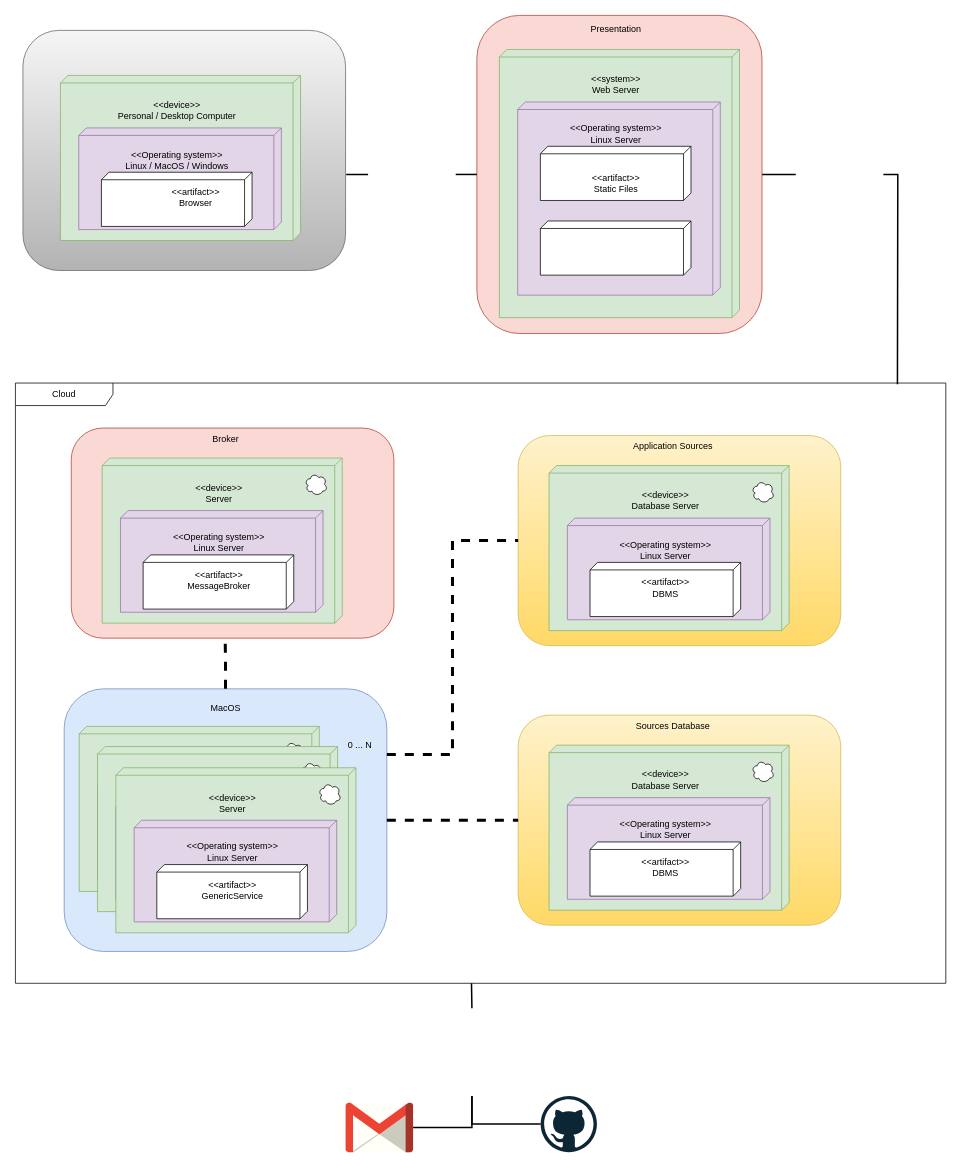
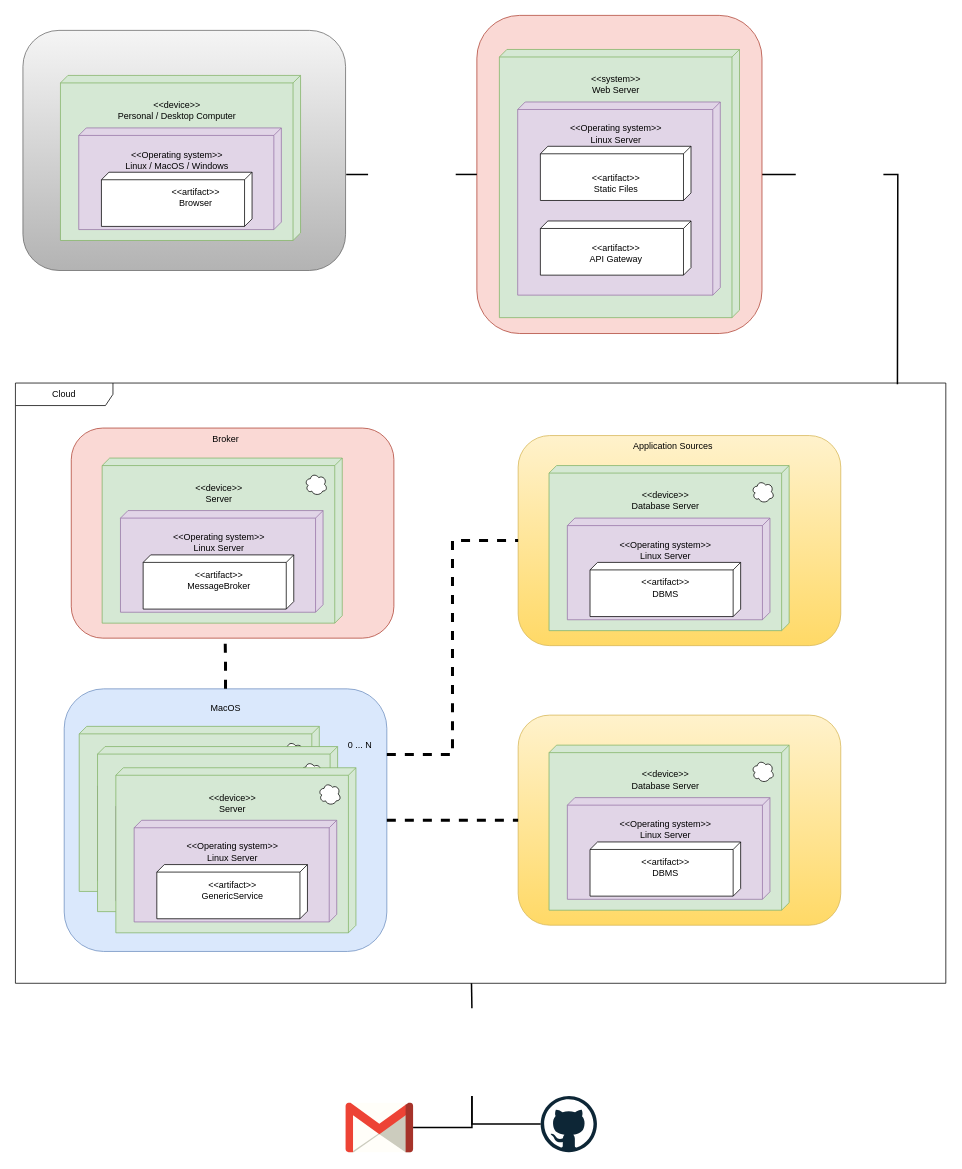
- <mxCell id="82" value="&lt;div&gt;Presentation&lt;/div&gt;" style="text;html=1;align=center;verticalAlign=middle;resizable=0;points=[];autosize=1;strokeColor=none;fillColor=none;" vertex="1" parent="1"><mxGeometry x="775" y="24" width="90" height="30" as="geometry" /></mxCell>
+ <mxCell id="81" value="&lt;div&gt;&amp;lt;&amp;lt;artifact&amp;gt;&amp;gt;&lt;/div&gt;&lt;div&gt;API Gateway&lt;br&gt;&lt;/div&gt;" style="text;html=1;align=center;verticalAlign=middle;resizable=0;points=[];autosize=1;strokeColor=none;fillColor=none;container=0;" vertex="1" parent="1"><mxGeometry x="775" y="317.198" width="90" height="40" as="geometry" /></mxCell>
- <mxCell id="70" value="Sources Database" style="text;html=1;align=center;verticalAlign=middle;resizable=0;points=[];autosize=1;strokeColor=none;fillColor=none;" vertex="1" parent="16"><mxGeometry x="815.59" y="442.58" width="120" height="30" as="geometry" /></mxCell>
